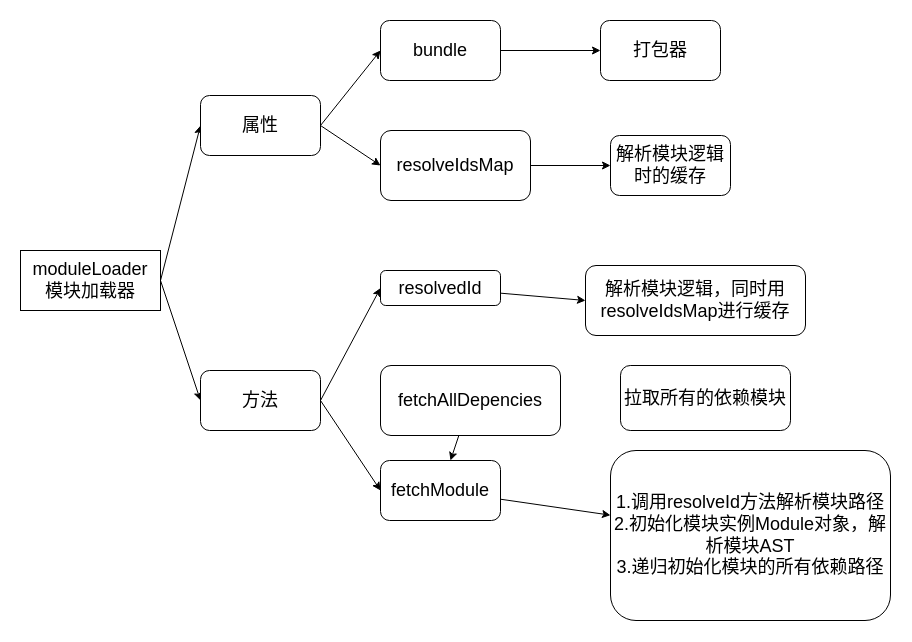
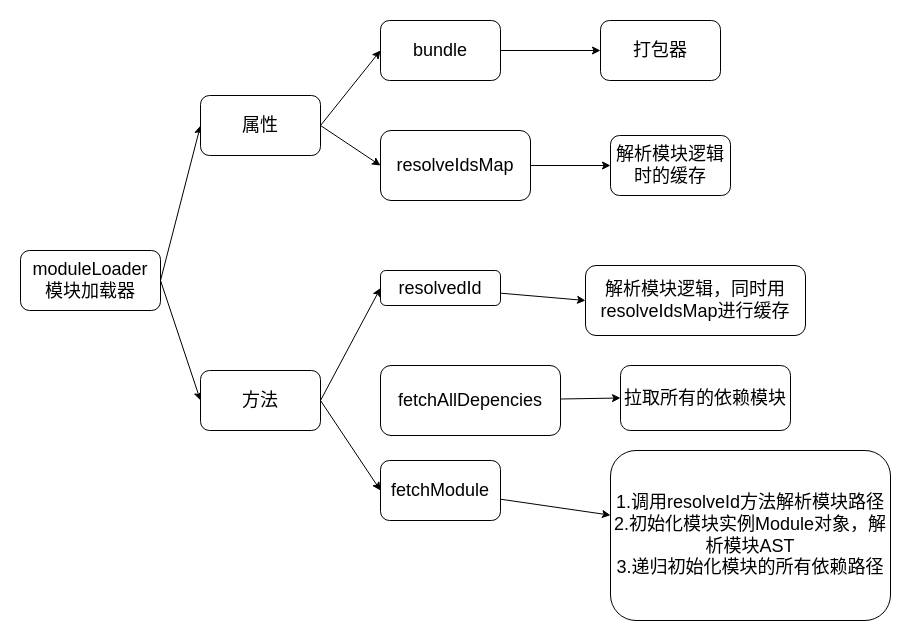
- <mxCell id="4" value="&lt;font style=&quot;font-size: 18px;&quot;&gt;moduleLoader&lt;br&gt;模块加载器&lt;/font&gt;" style="whiteSpace=wrap;html=1;rounded=0;" vertex="1" parent="1"><mxGeometry x="20" y="250" width="140" height="60" as="geometry" /></mxCell>
+ <mxCell id="4" value="&lt;font style=&quot;font-size: 18px;&quot;&gt;moduleLoader&lt;br&gt;模块加载器&lt;/font&gt;" style="rounded=1;whiteSpace=wrap;html=1;" vertex="1" parent="1"><mxGeometry x="20" y="250" width="140" height="60" as="geometry" /></mxCell>
- <mxCell id="20" style="edgeStyle=none;html=1;fontSize=18;" edge="1" parent="1" source="21" target="19"><mxGeometry relative="1" as="geometry" /></mxCell>
+ <mxCell id="20" style="edgeStyle=none;html=1;entryX=0;entryY=0.5;entryDx=0;entryDy=0;fontSize=18;" edge="1" parent="1" source="21" target="25"><mxGeometry relative="1" as="geometry" /></mxCell>
